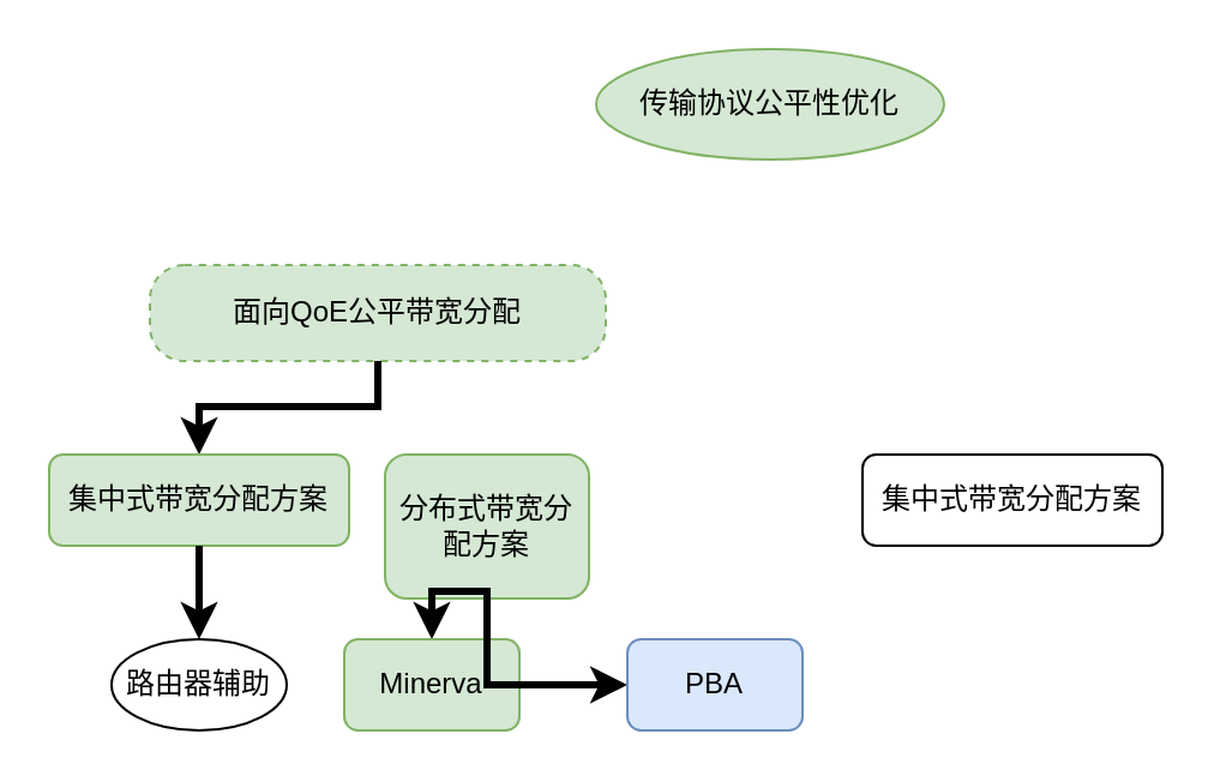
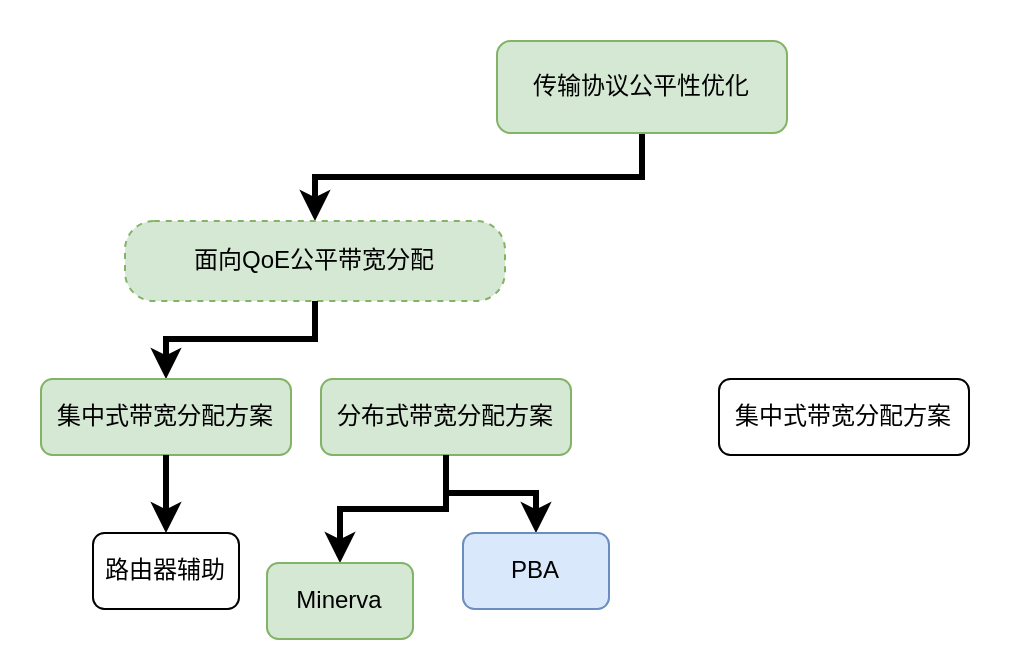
- <mxCell id="3" value="传输协议公平性优化" style="ellipse;whiteSpace=wrap;html=1;fillColor=#d5e8d4;strokeColor=#82b366;" vertex="1" parent="1"><mxGeometry x="248" y="20" width="145" height="46" as="geometry" /></mxCell>
+ <mxCell id="3" value="传输协议公平性优化" style="rounded=1;whiteSpace=wrap;html=1;fillColor=#d5e8d4;strokeColor=#82b366;" vertex="1" parent="1"><mxGeometry x="248" y="20" width="145" height="46" as="geometry" /></mxCell>
+ <mxCell id="2" style="edgeStyle=orthogonalEdgeStyle;rounded=0;orthogonalLoop=1;jettySize=auto;html=1;exitX=0.5;exitY=1;exitDx=0;exitDy=0;entryX=0.5;entryY=0;entryDx=0;entryDy=0;strokeWidth=3;" edge="1" parent="1" source="3" target="4"><mxGeometry relative="1" as="geometry" /></mxCell>
- <mxCell id="7" value="分布式带宽分配方案" style="rounded=1;whiteSpace=wrap;html=1;fillColor=#d5e8d4;strokeColor=#82b366;" vertex="1" parent="1"><mxGeometry x="160" y="189" width="85" height="60" as="geometry" /></mxCell>
+ <mxCell id="7" value="分布式带宽分配方案" style="rounded=1;whiteSpace=wrap;html=1;fillColor=#d5e8d4;strokeColor=#82b366;" vertex="1" parent="1"><mxGeometry x="160" y="189" width="125" height="38" as="geometry" /></mxCell>
- <mxCell id="10" value="路由器辅助" style="ellipse;whiteSpace=wrap;html=1;" vertex="1" parent="1"><mxGeometry x="46" y="266" width="73" height="38" as="geometry" /></mxCell>
+ <mxCell id="10" value="路由器辅助" style="rounded=1;whiteSpace=wrap;html=1;" vertex="1" parent="1"><mxGeometry x="46" y="266" width="73" height="38" as="geometry" /></mxCell>
- <mxCell id="12" value="Minerva" style="rounded=1;whiteSpace=wrap;html=1;fillColor=#d5e8d4;strokeColor=#82b366;" vertex="1" parent="1"><mxGeometry x="143" y="266" width="73" height="38" as="geometry" /></mxCell>
+ <mxCell id="12" value="Minerva" style="rounded=1;whiteSpace=wrap;html=1;fillColor=#d5e8d4;strokeColor=#82b366;" vertex="1" parent="1"><mxGeometry x="133" y="281" width="73" height="38" as="geometry" /></mxCell>
- <mxCell id="14" value="PBA" style="rounded=1;whiteSpace=wrap;html=1;fillColor=#dae8fc;strokeColor=#6c8ebf;" vertex="1" parent="1"><mxGeometry x="261" y="266" width="73" height="38" as="geometry" /></mxCell>
+ <mxCell id="14" value="PBA" style="rounded=1;whiteSpace=wrap;html=1;fillColor=#dae8fc;strokeColor=#6c8ebf;" vertex="1" parent="1"><mxGeometry x="231" y="266" width="73" height="38" as="geometry" /></mxCell>
